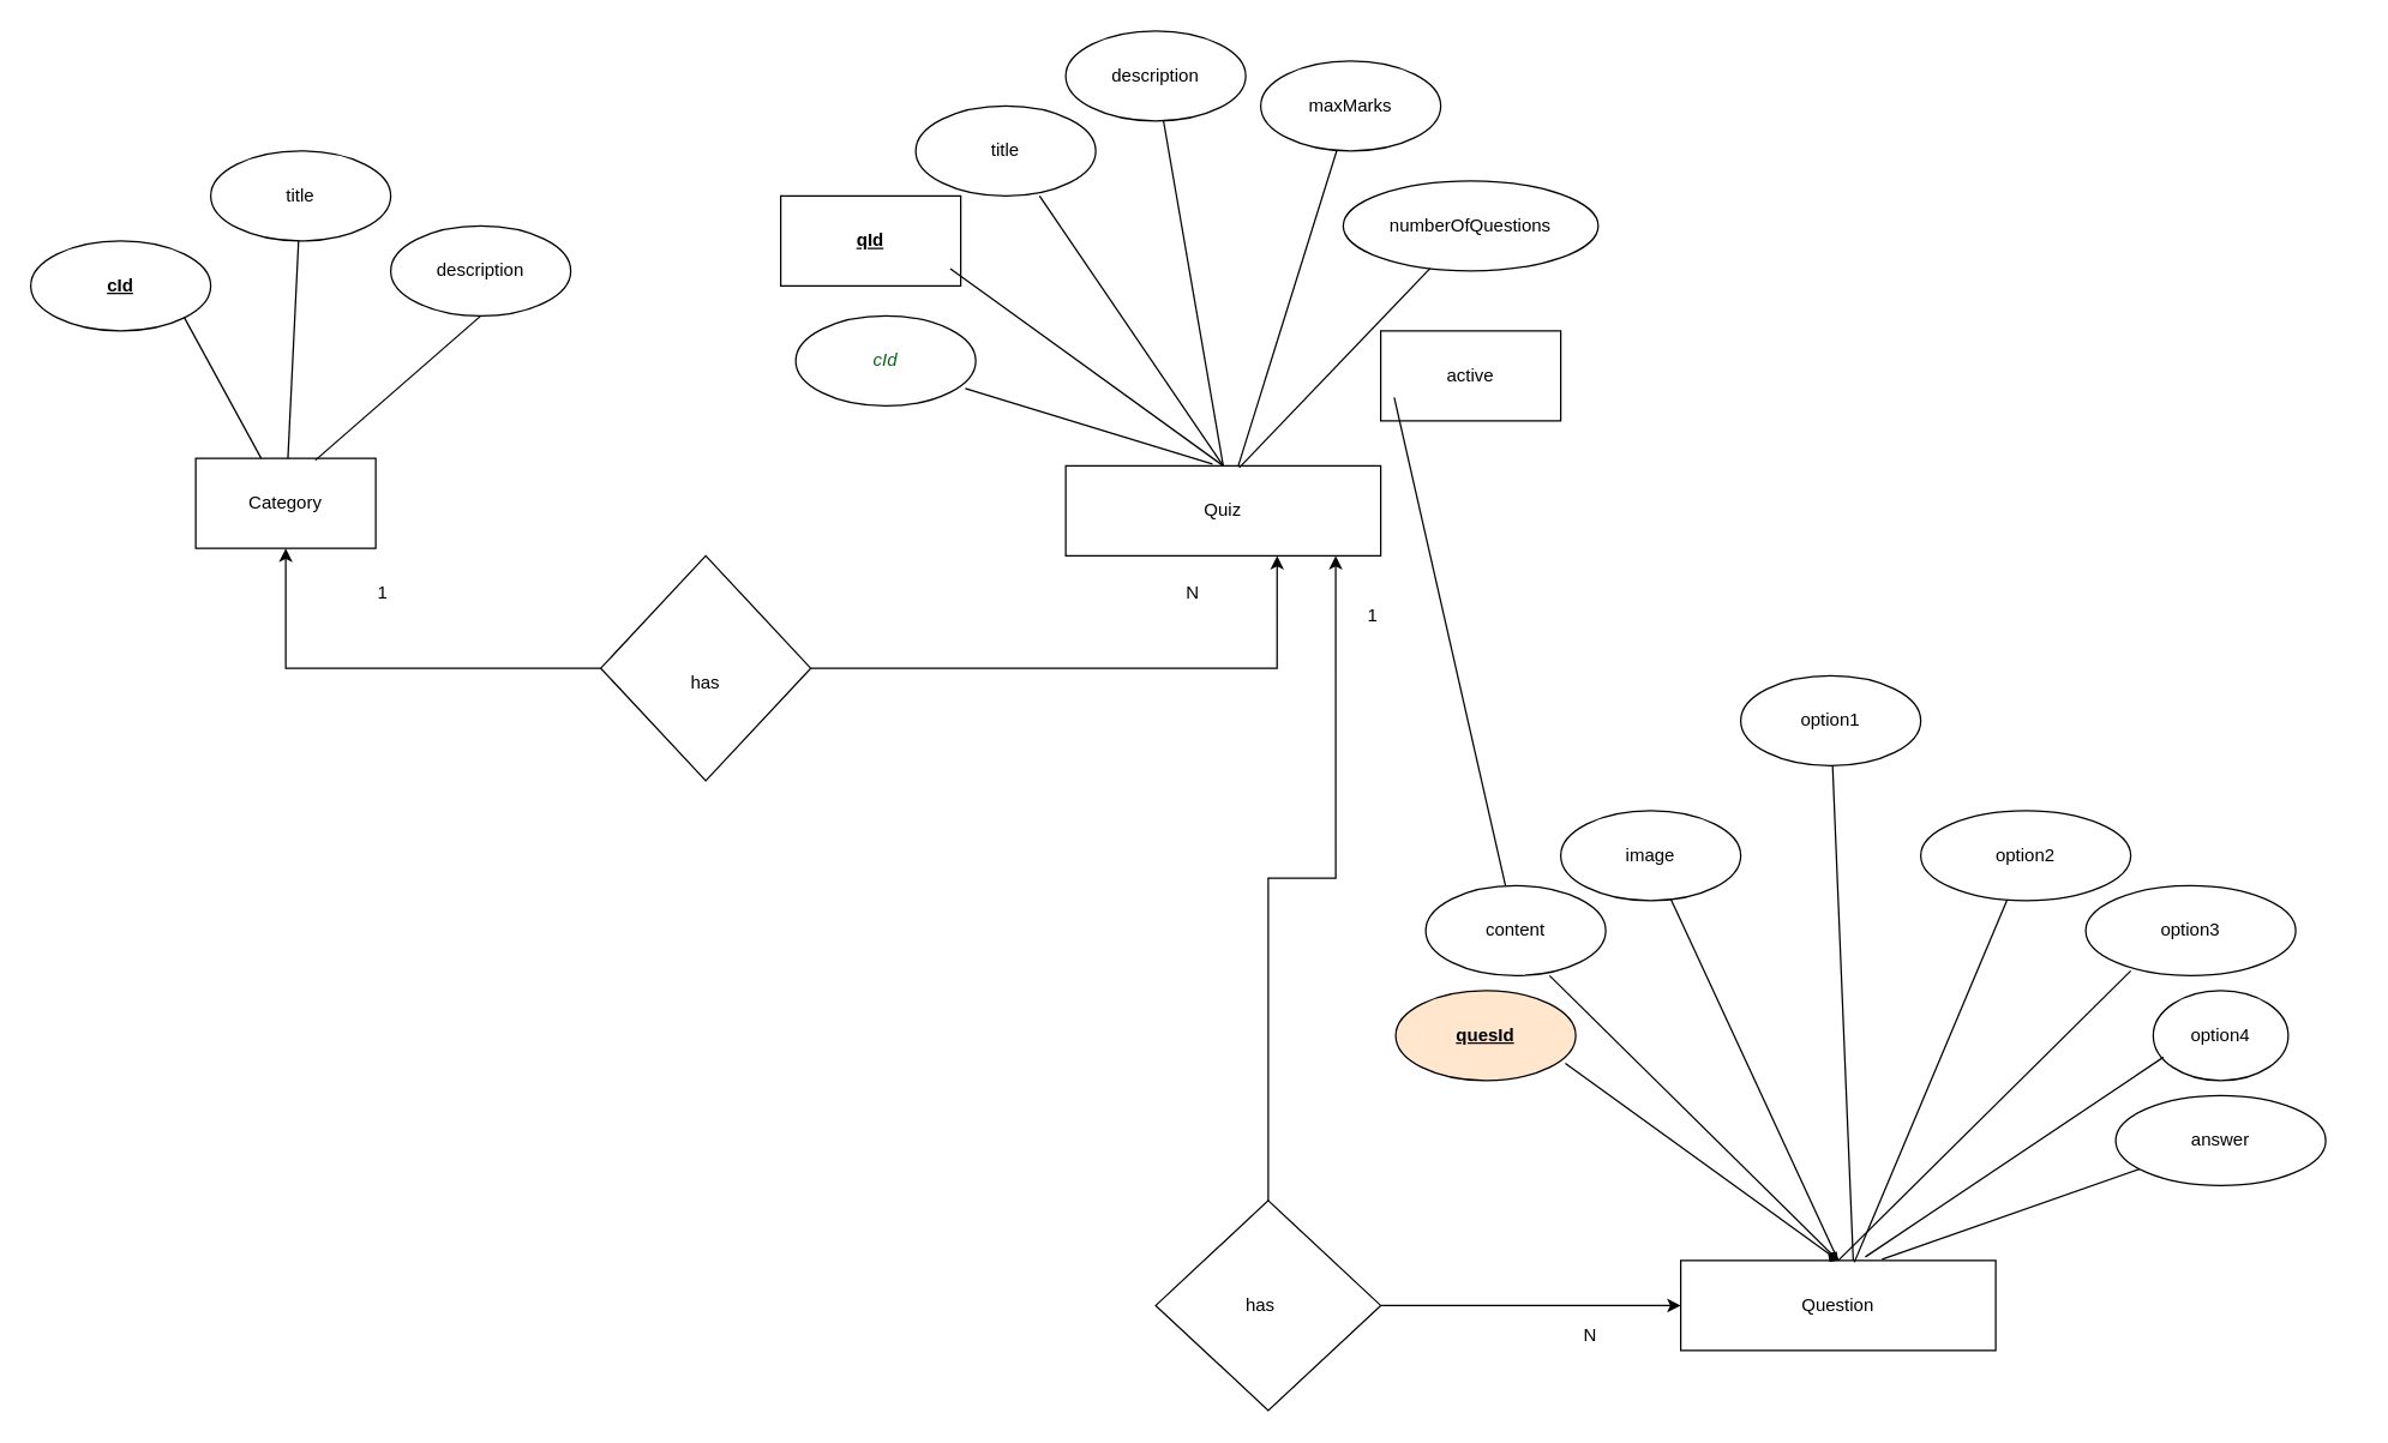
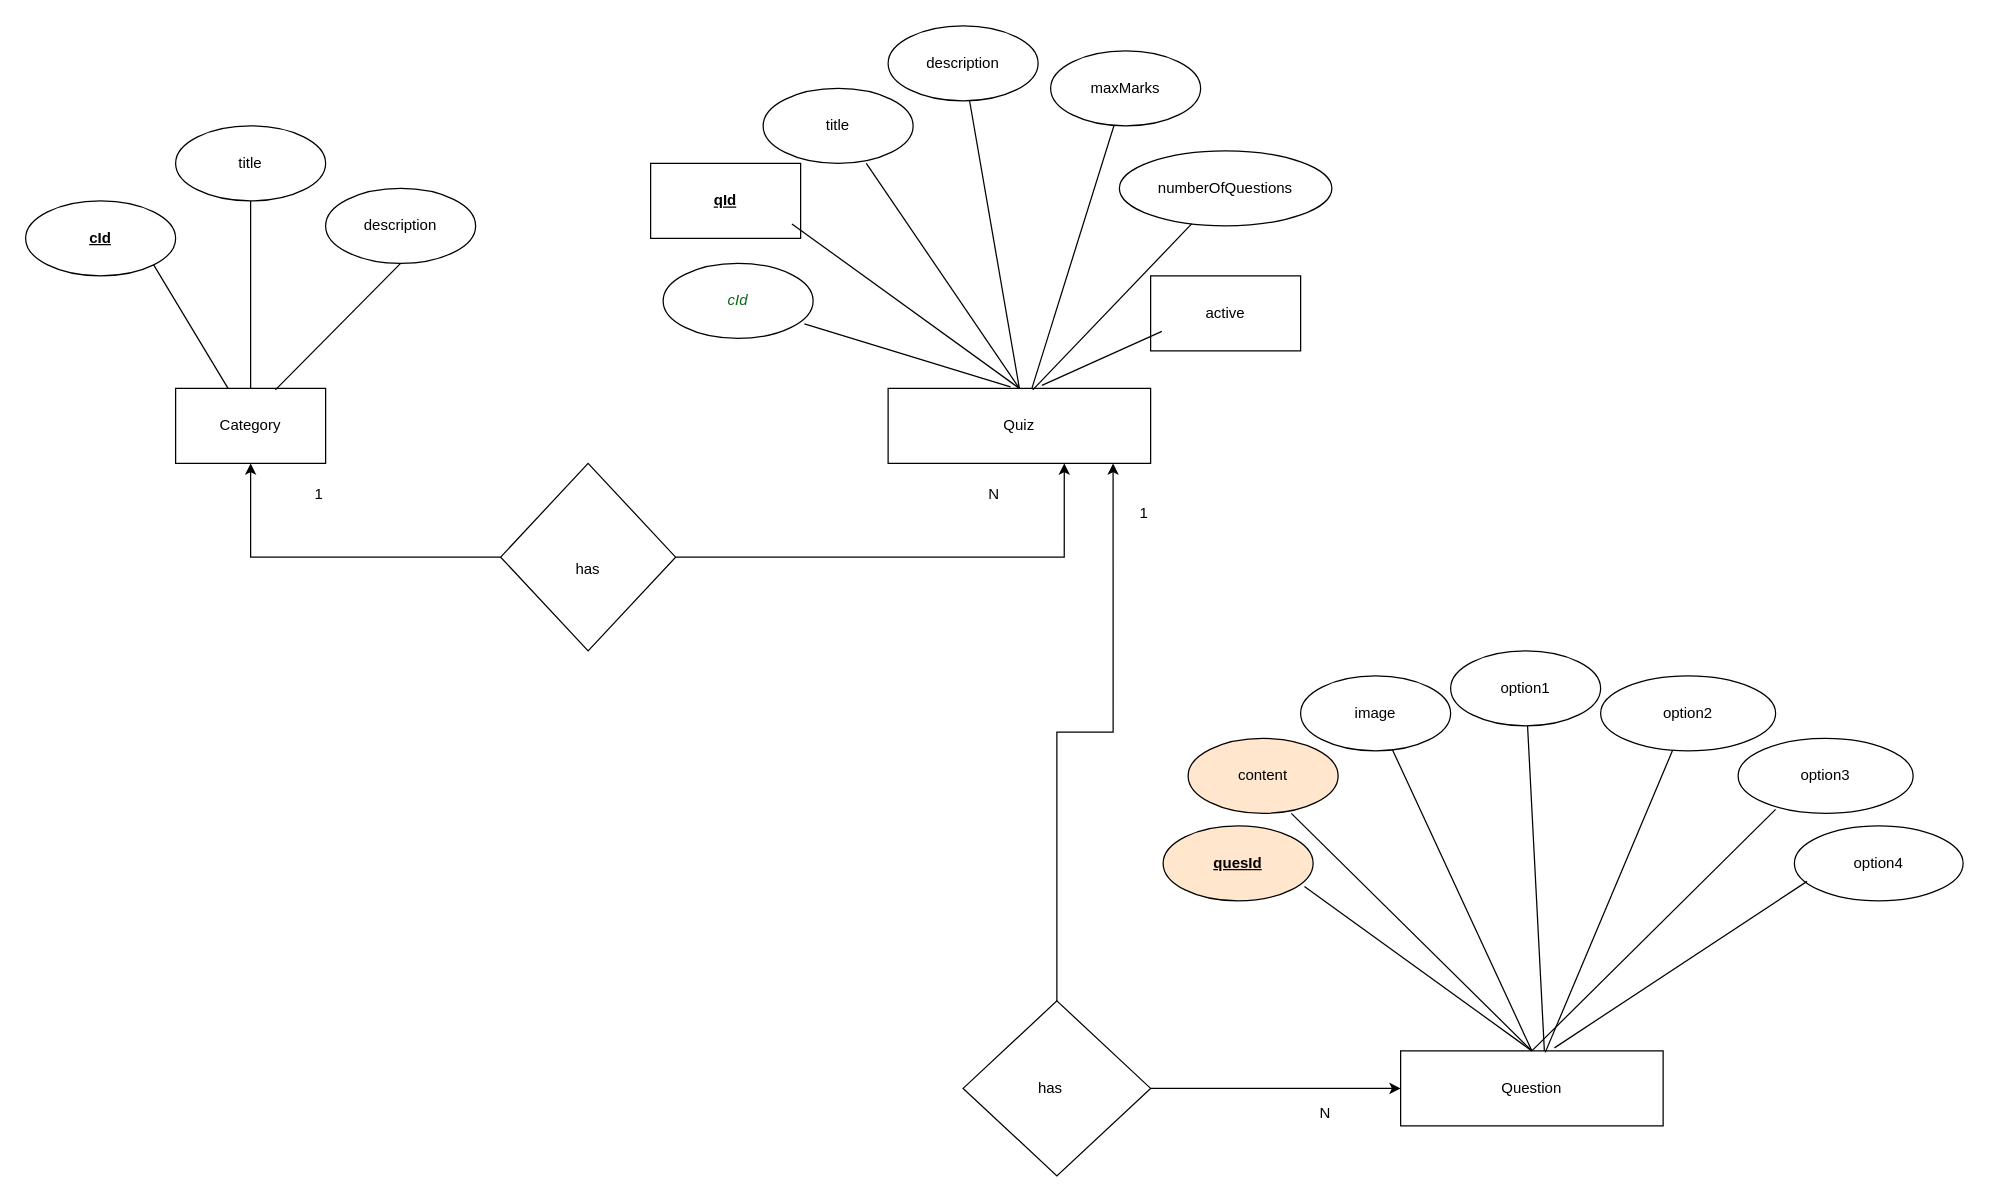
- <mxCell id="2" value="Category" style="rounded=0;whiteSpace=wrap;html=1;" vertex="1" parent="1"><mxGeometry x="130" y="305" width="120" height="60" as="geometry" /></mxCell>
+ <mxCell id="2" value="Category" style="rounded=0;whiteSpace=wrap;html=1;" vertex="1" parent="1"><mxGeometry x="140" y="310" width="120" height="60" as="geometry" /></mxCell>
- <mxCell id="18" value="" style="endArrow=none;html=1;exitX=0.075;exitY=0.74;exitDx=0;exitDy=0;exitPerimeter=0;" edge="1" parent="1" source="11" target="32"><mxGeometry width="50" height="50" relative="1" as="geometry"><mxPoint x="962.812" y="188.424" as="sourcePoint" /><mxPoint x="835.71" y="321.2" as="targetPoint" /></mxGeometry></mxCell>
+ <mxCell id="18" value="" style="endArrow=none;html=1;entryX=0.586;entryY=-0.04;entryDx=0;entryDy=0;entryPerimeter=0;exitX=0.075;exitY=0.74;exitDx=0;exitDy=0;exitPerimeter=0;" edge="1" parent="1" source="11" target="7"><mxGeometry width="50" height="50" relative="1" as="geometry"><mxPoint x="962.812" y="188.424" as="sourcePoint" /><mxPoint x="835.71" y="321.2" as="targetPoint" /></mxGeometry></mxCell>
- <mxCell id="34" value="option1" style="ellipse;whiteSpace=wrap;html=1;" vertex="1" parent="1"><mxGeometry x="1160" y="450" width="120" height="60" as="geometry" /></mxCell>
+ <mxCell id="34" value="option1" style="ellipse;whiteSpace=wrap;html=1;" vertex="1" parent="1"><mxGeometry x="1160" y="520" width="120" height="60" as="geometry" /></mxCell>
- <mxCell id="32" value="content" style="ellipse;whiteSpace=wrap;html=1;" vertex="1" parent="1"><mxGeometry x="950" y="590" width="120" height="60" as="geometry" /></mxCell>
+ <mxCell id="32" value="content" style="ellipse;whiteSpace=wrap;html=1;fillColor=#ffe6cc;" vertex="1" parent="1"><mxGeometry x="950" y="590" width="120" height="60" as="geometry" /></mxCell>
- <mxCell id="35" value="option4" style="ellipse;whiteSpace=wrap;html=1;" vertex="1" parent="1"><mxGeometry x="1435" y="660" width="90" height="60" as="geometry" /></mxCell>
+ <mxCell id="35" value="option4" style="ellipse;whiteSpace=wrap;html=1;" vertex="1" parent="1"><mxGeometry x="1435" y="660" width="135" height="60" as="geometry" /></mxCell>
- <mxCell id="44" value="answer" style="ellipse;whiteSpace=wrap;html=1;" vertex="1" parent="1"><mxGeometry x="1410" y="730" width="140" height="60" as="geometry" /></mxCell>
- <mxCell id="45" value="" style="endArrow=none;html=1;entryX=0.639;entryY=-0.013;entryDx=0;entryDy=0;entryPerimeter=0;" edge="1" parent="1" source="44" target="31"><mxGeometry width="50" height="50" relative="1" as="geometry"><mxPoint x="1417.167" y="769.788" as="sourcePoint" /><mxPoint x="1360" y="961.2" as="targetPoint" /></mxGeometry></mxCell>
- <mxCell id="37" value="" style="endArrow=diamond;html=1;exitX=0.942;exitY=0.807;exitDx=0;exitDy=0;exitPerimeter=0;entryX=0.5;entryY=0;entryDx=0;entryDy=0;" edge="1" parent="1" source="30" target="31"><mxGeometry width="50" height="50" relative="1" as="geometry"><mxPoint x="1070" y="910" as="sourcePoint" /><mxPoint x="1230" y="835" as="targetPoint" /></mxGeometry></mxCell>
+ <mxCell id="37" value="" style="endArrow=none;html=1;exitX=0.942;exitY=0.807;exitDx=0;exitDy=0;exitPerimeter=0;entryX=0.5;entryY=0;entryDx=0;entryDy=0;" edge="1" parent="1" source="30" target="31"><mxGeometry width="50" height="50" relative="1" as="geometry"><mxPoint x="1070" y="910" as="sourcePoint" /><mxPoint x="1230" y="835" as="targetPoint" /></mxGeometry></mxCell>
